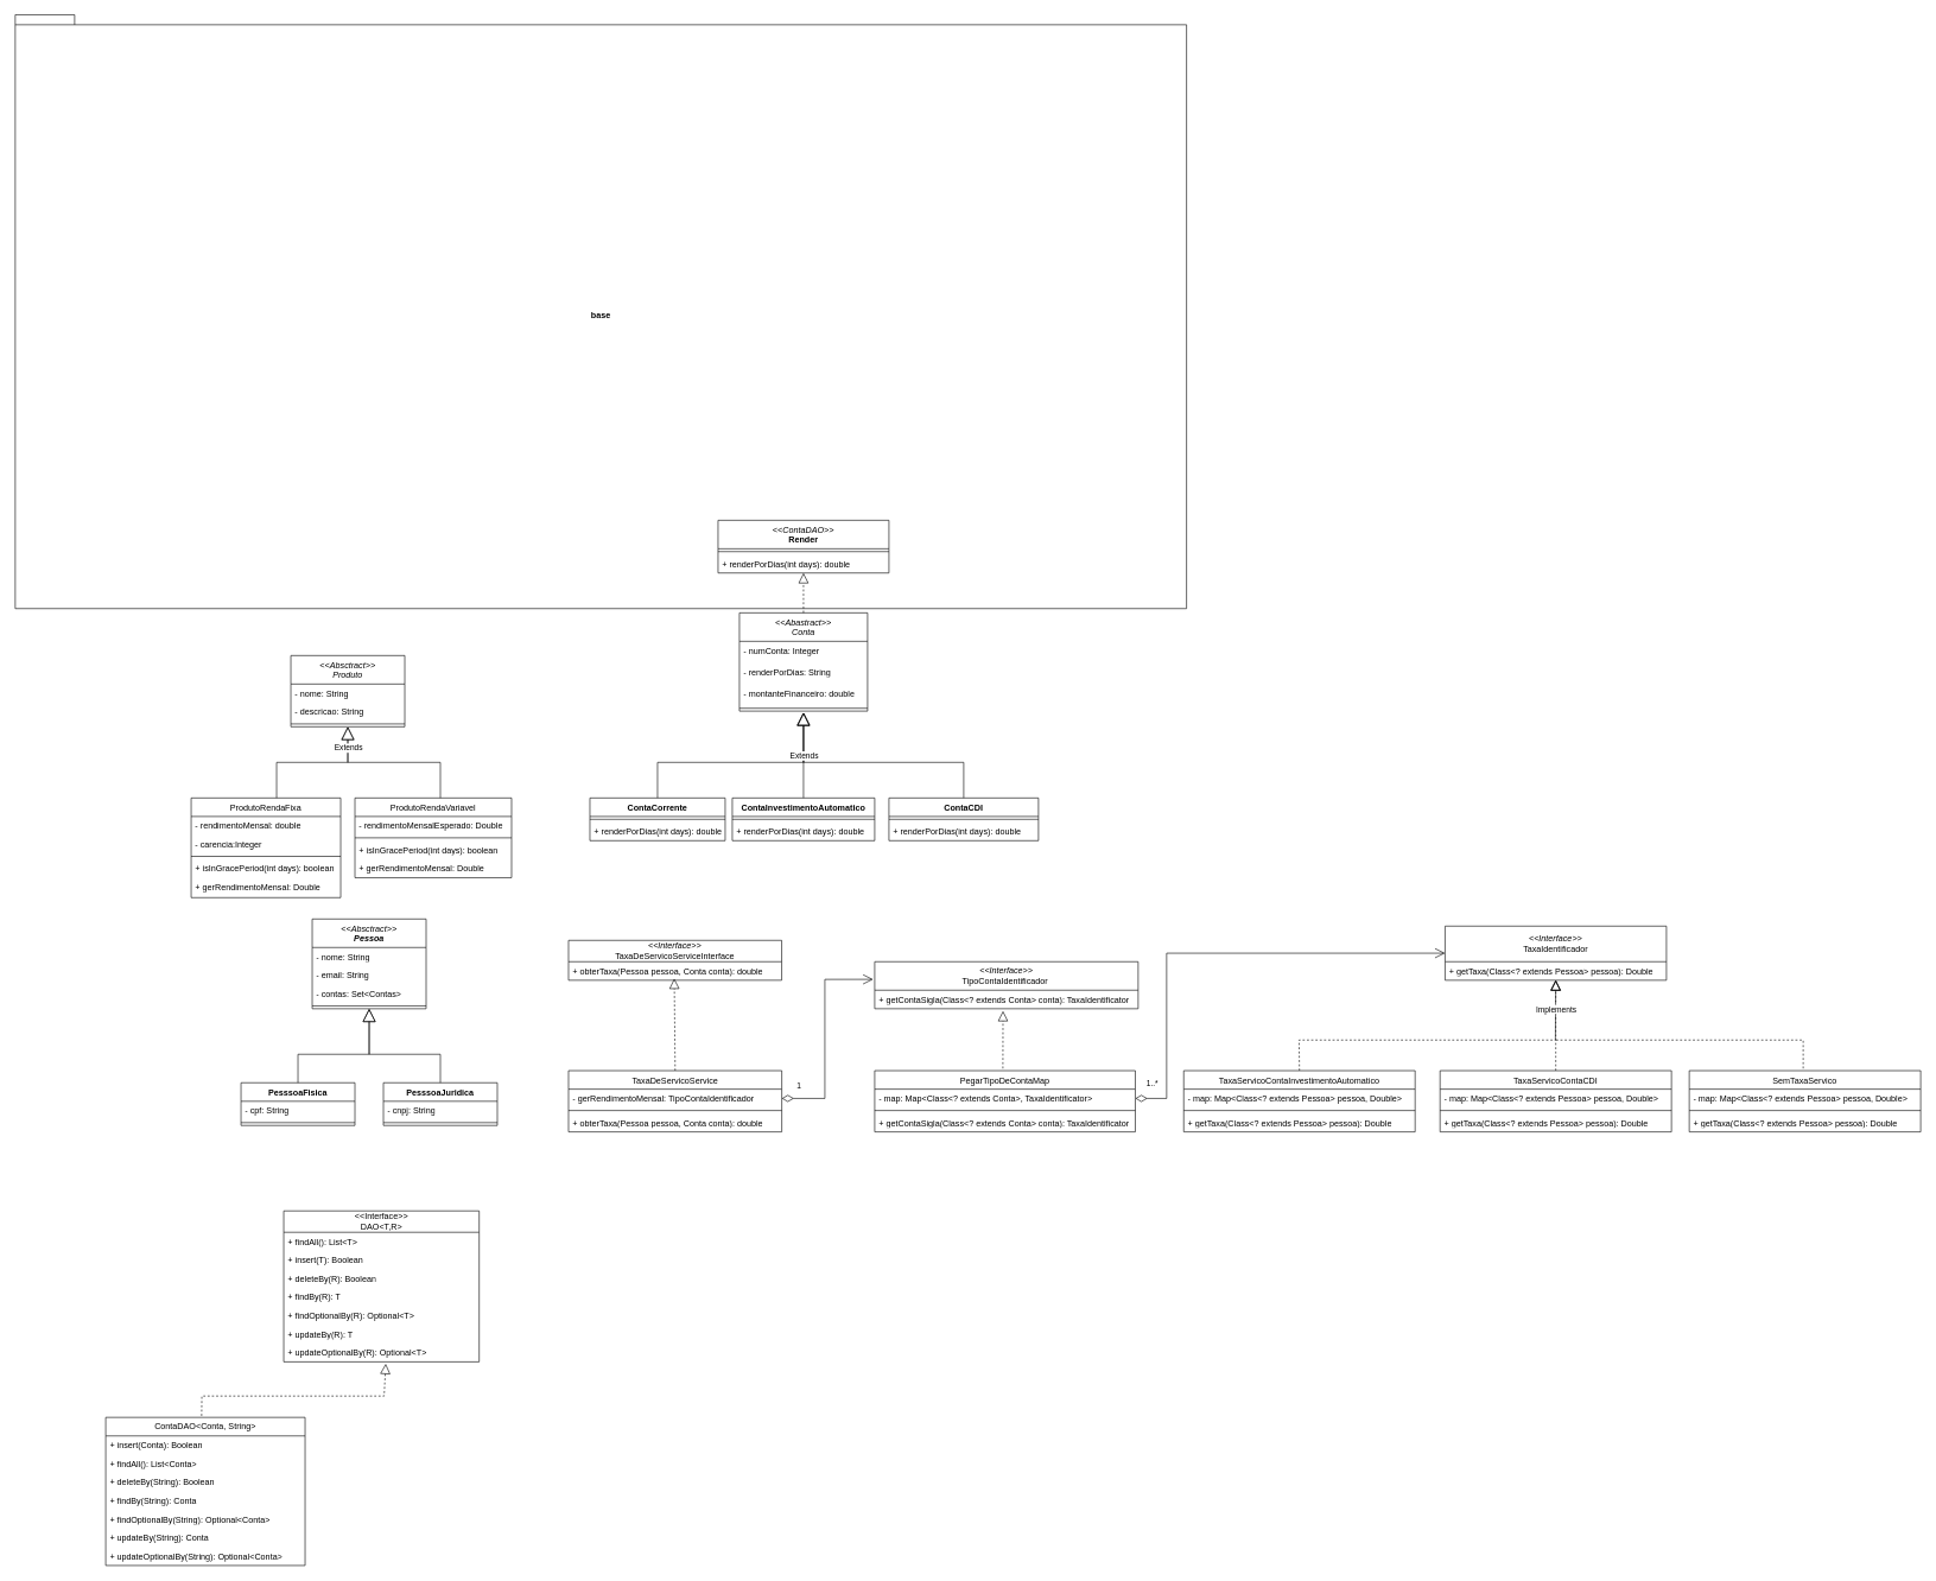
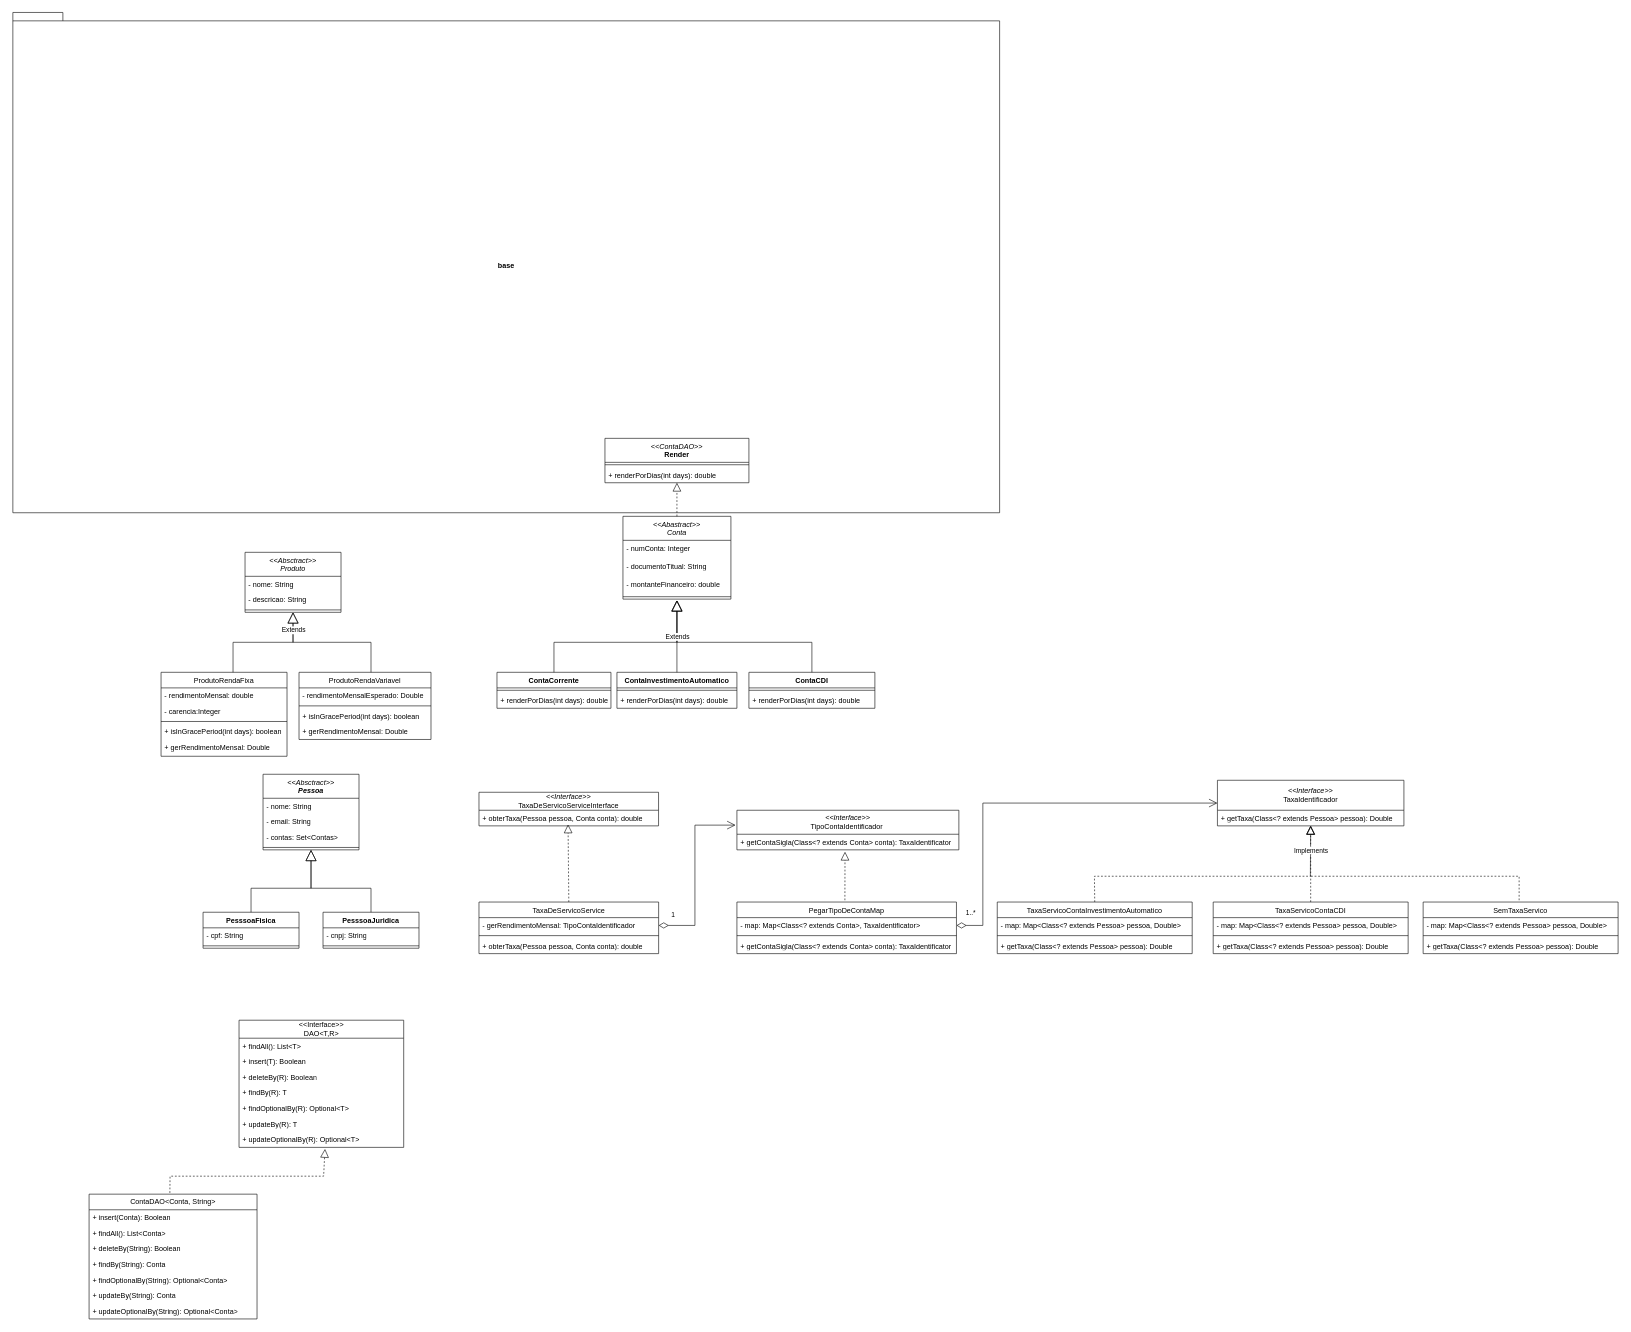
- <mxCell id="23" value="- renderPorDias: String" style="text;strokeColor=none;fillColor=none;align=left;verticalAlign=top;spacingLeft=4;spacingRight=4;overflow=hidden;rotatable=0;points=[[0,0.5],[1,0.5]];portConstraint=eastwest;whiteSpace=wrap;html=1;" parent="21" vertex="1"><mxGeometry y="70" width="180" height="30" as="geometry" /></mxCell>
+ <mxCell id="23" value="- documentoTitual: String" style="text;strokeColor=none;fillColor=none;align=left;verticalAlign=top;spacingLeft=4;spacingRight=4;overflow=hidden;rotatable=0;points=[[0,0.5],[1,0.5]];portConstraint=eastwest;whiteSpace=wrap;html=1;" parent="21" vertex="1"><mxGeometry y="70" width="180" height="30" as="geometry" /></mxCell>
